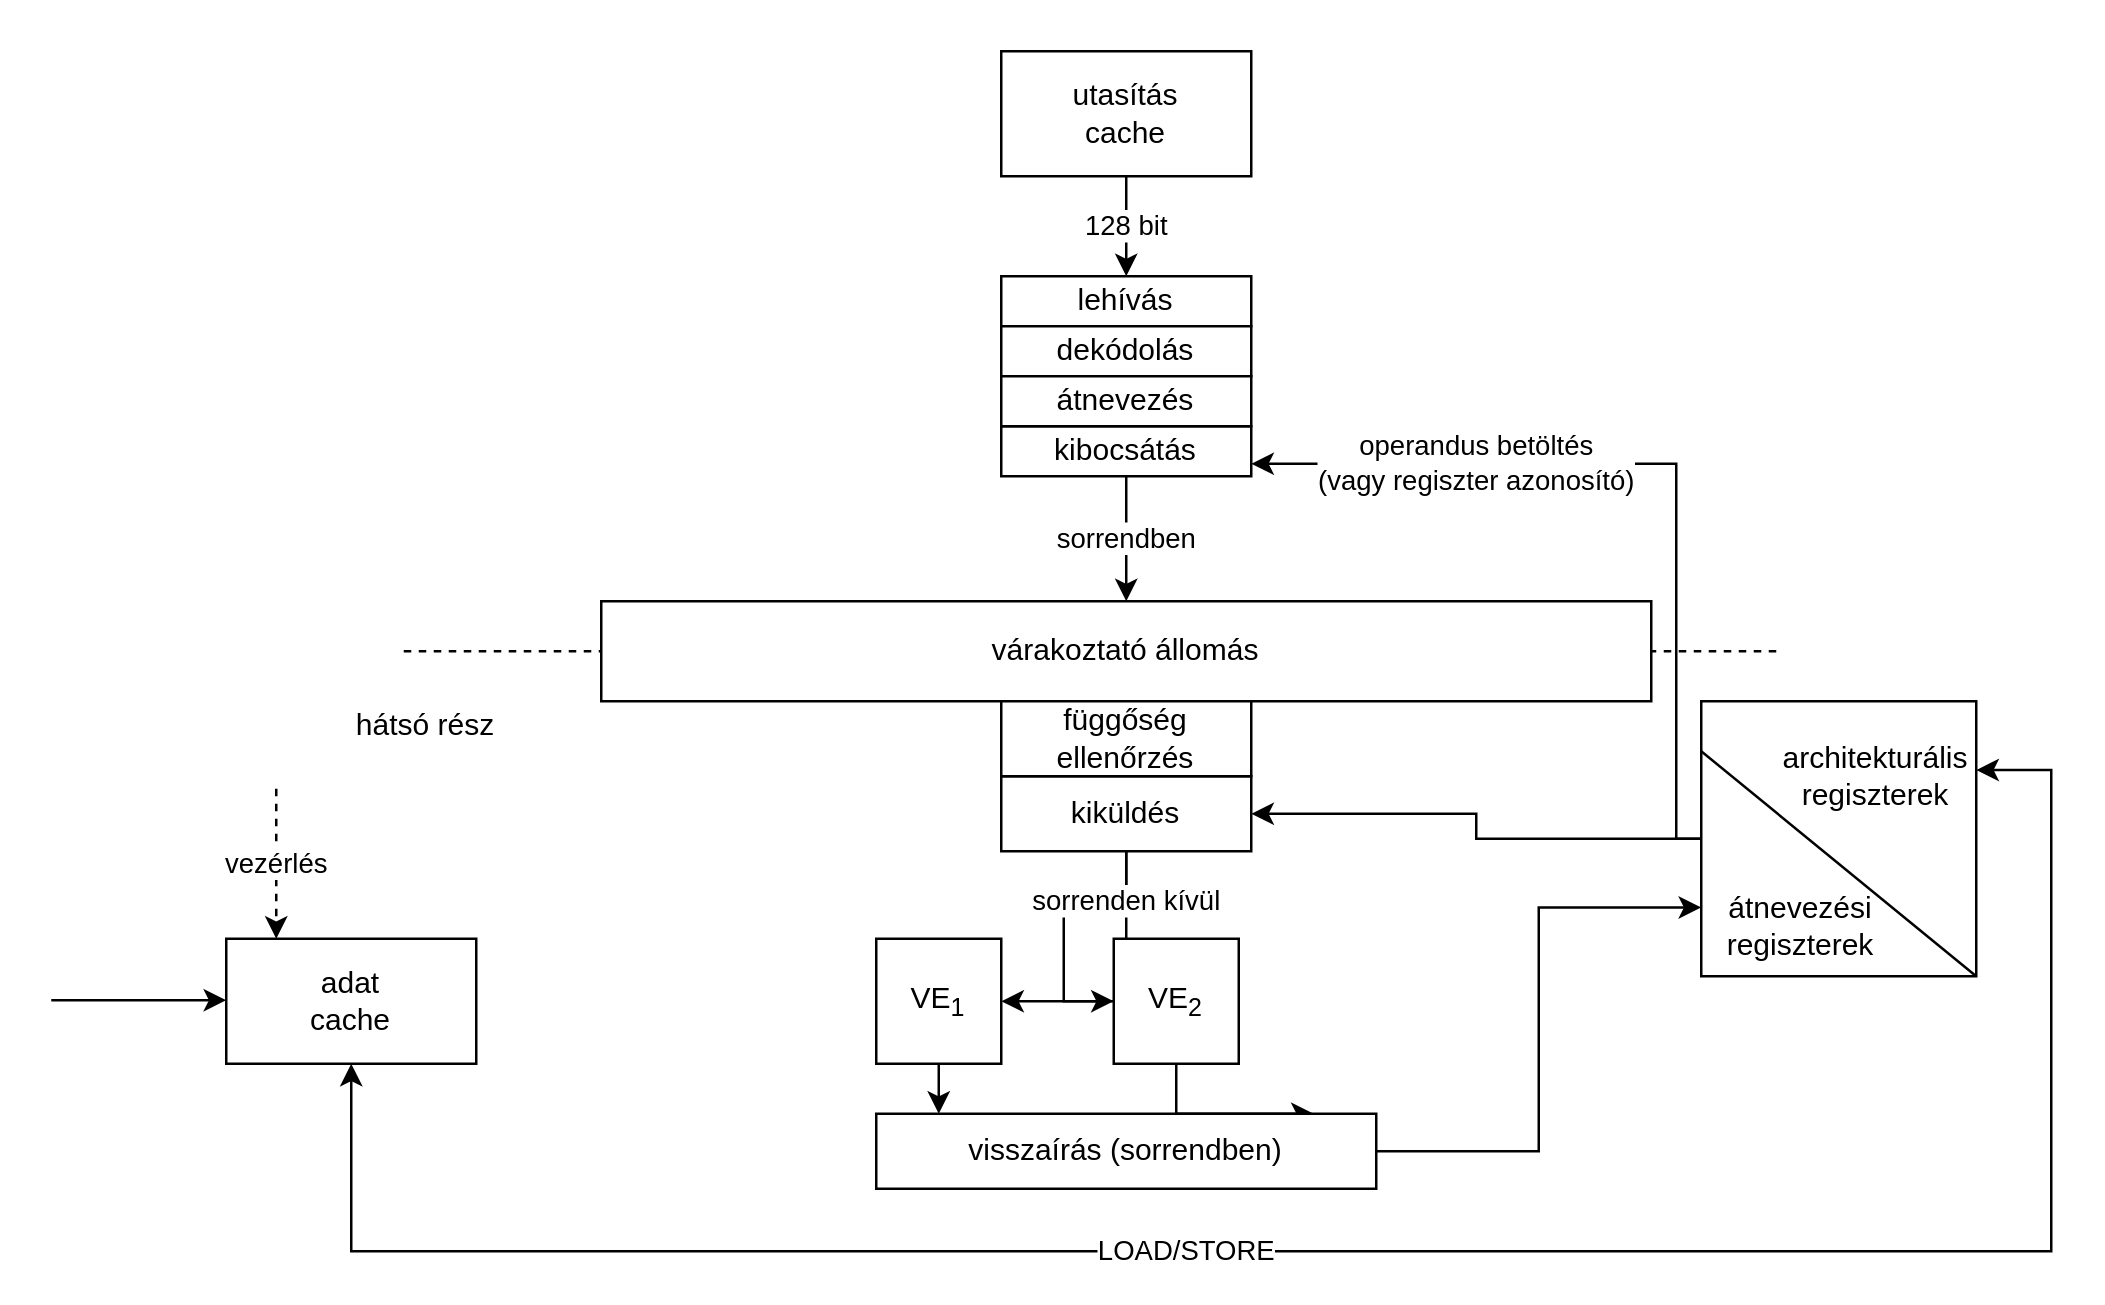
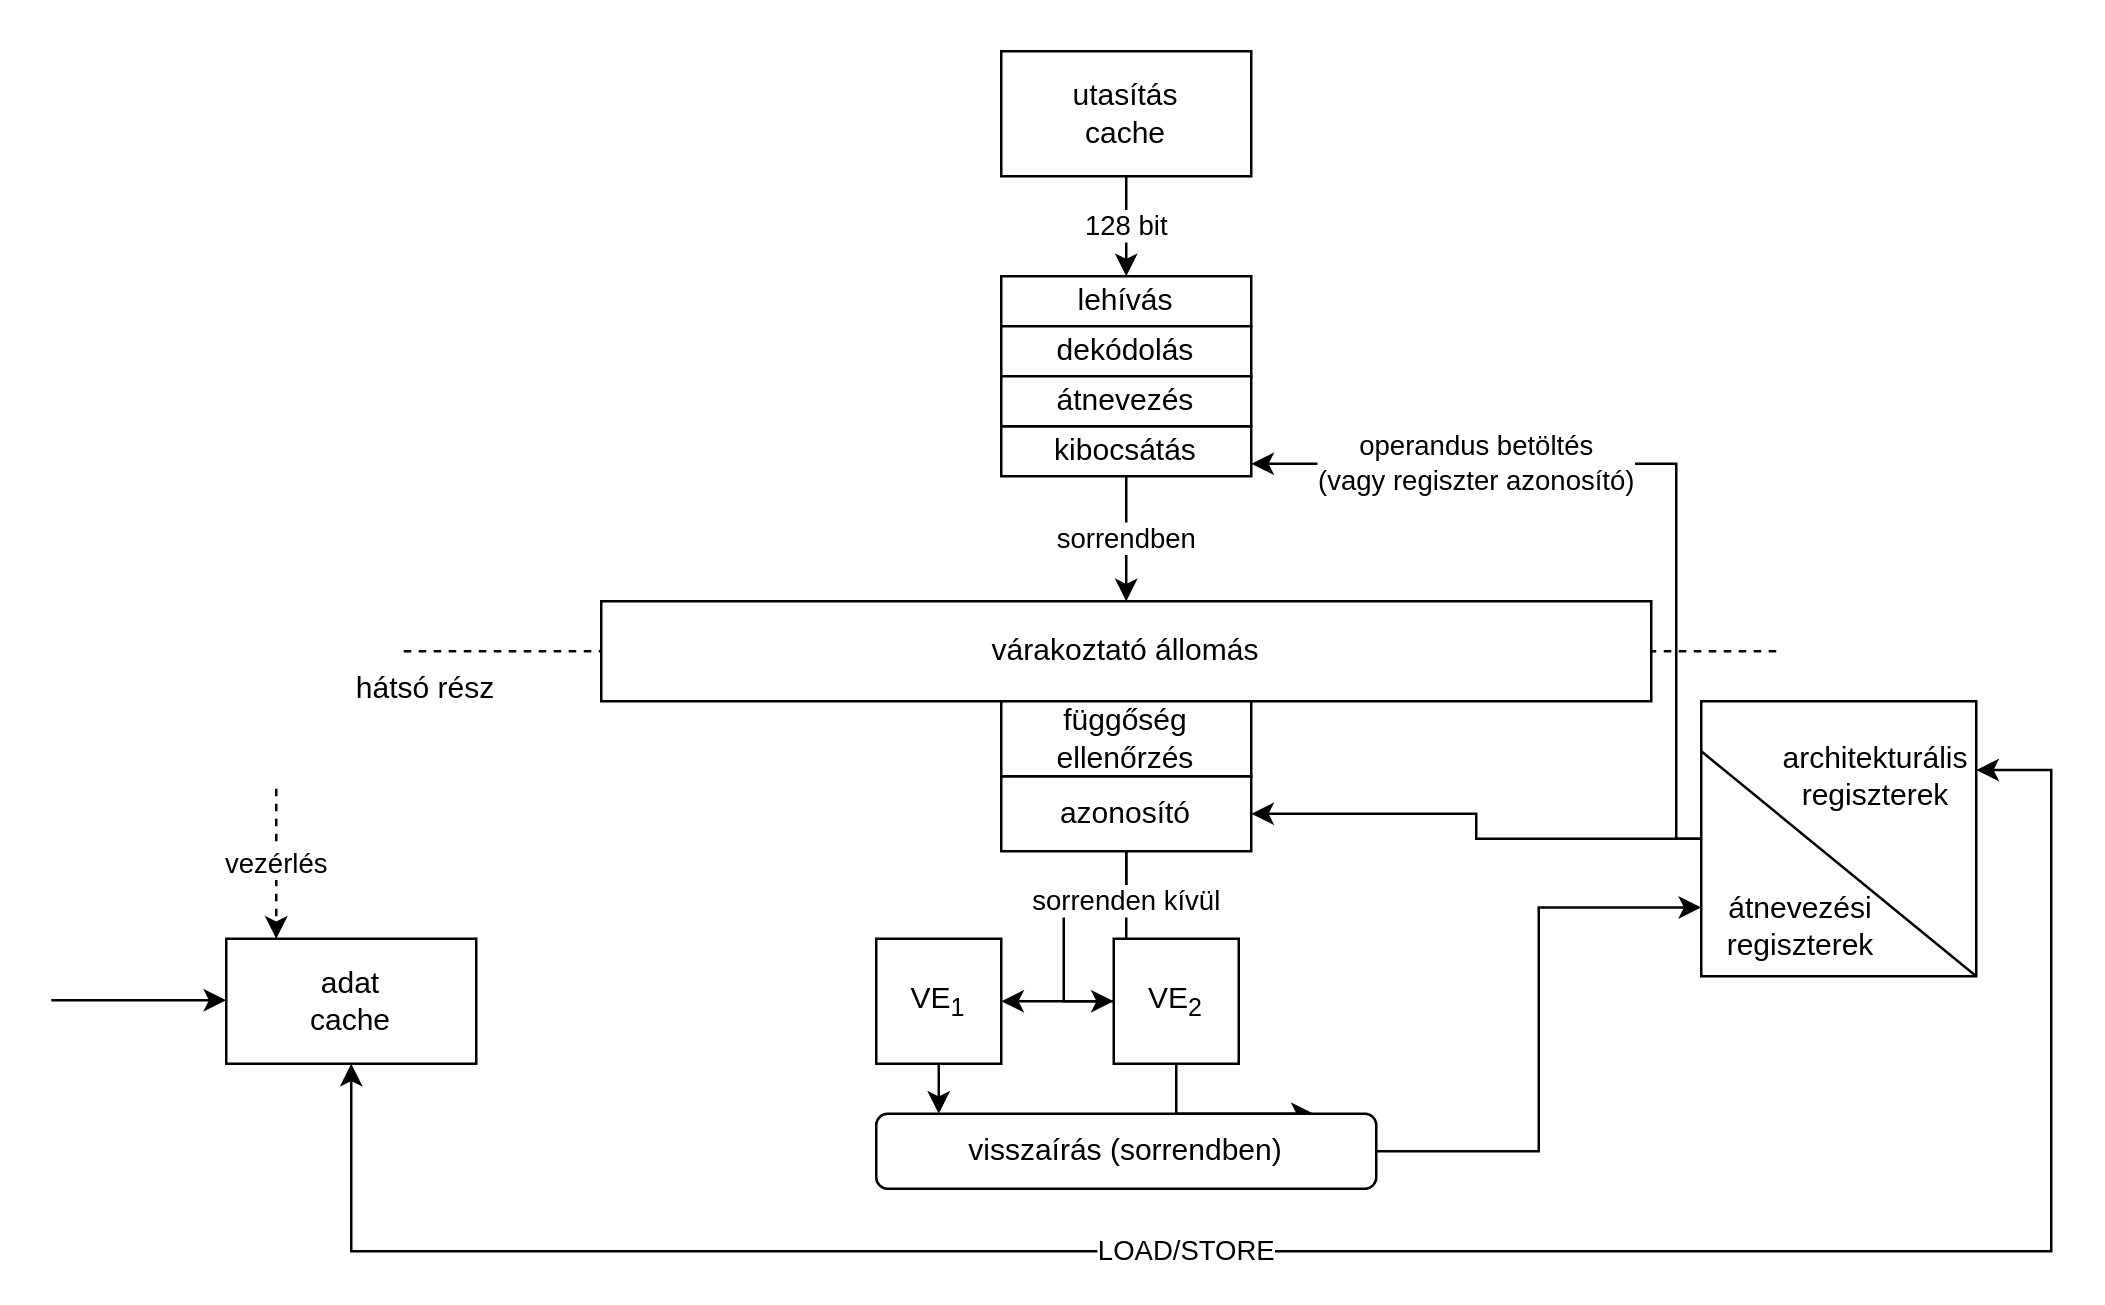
- <mxCell id="18" value="hátsó rész" style="text;html=1;strokeColor=none;fillColor=none;align=center;verticalAlign=middle;whiteSpace=wrap;rounded=0;" vertex="1" parent="1"><mxGeometry x="130" y="280" width="80" height="20" as="geometry" /></mxCell>
+ <mxCell id="18" value="hátsó rész" style="text;html=1;strokeColor=none;fillColor=none;align=center;verticalAlign=middle;whiteSpace=wrap;rounded=0;" vertex="1" parent="1"><mxGeometry x="130" y="265" width="80" height="20" as="geometry" /></mxCell>
- <mxCell id="13" value="kiküldés" style="rounded=0;whiteSpace=wrap;html=1;" vertex="1" parent="1"><mxGeometry x="400" y="310" width="100" height="30" as="geometry" /></mxCell>
+ <mxCell id="13" value="azonosító" style="rounded=0;whiteSpace=wrap;html=1;" vertex="1" parent="1"><mxGeometry x="400" y="310" width="100" height="30" as="geometry" /></mxCell>
- <mxCell id="30" value="visszaírás (sorrendben)" style="rounded=0;whiteSpace=wrap;html=1;" vertex="1" parent="1"><mxGeometry x="350" y="445" width="200" height="30" as="geometry" /></mxCell>
+ <mxCell id="30" value="visszaírás (sorrendben)" style="whiteSpace=wrap;html=1;rounded=1;" vertex="1" parent="1"><mxGeometry x="350" y="445" width="200" height="30" as="geometry" /></mxCell>
